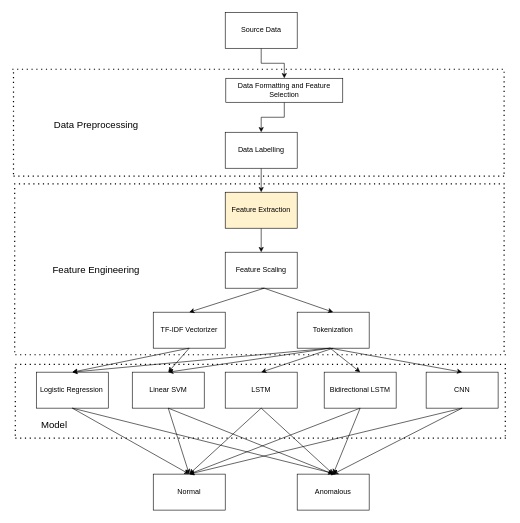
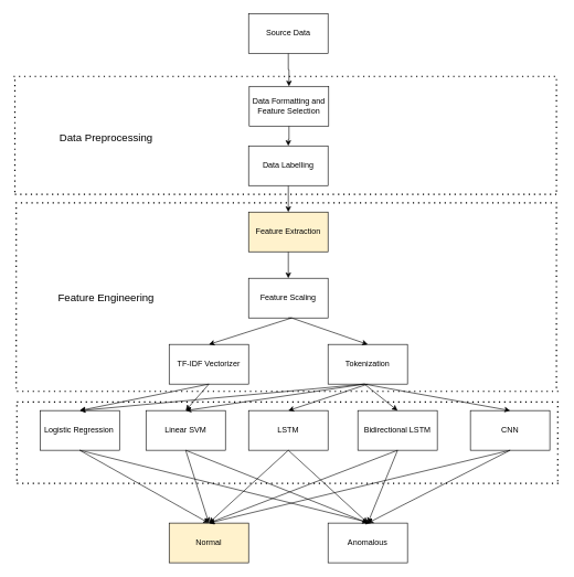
- <mxCell id="5" value="Data Formatting and Feature Selection" style="rounded=0;whiteSpace=wrap;html=1;" parent="1" vertex="1"><mxGeometry x="376" y="130" width="195" height="40" as="geometry" /></mxCell>
+ <mxCell id="5" value="Data Formatting and Feature Selection" style="rounded=0;whiteSpace=wrap;html=1;" parent="1" vertex="1"><mxGeometry x="376" y="130" width="120" height="60" as="geometry" /></mxCell>
- <mxCell id="53" value="&lt;font style=&quot;font-size: 16px;&quot;&gt;Model&lt;/font&gt;" style="text;html=1;align=center;verticalAlign=middle;whiteSpace=wrap;rounded=0;" vertex="1" parent="1"><mxGeometry x="50" y="692" width="80" height="30" as="geometry" /></mxCell>
- <mxCell id="27" value="Normal" style="rounded=0;whiteSpace=wrap;html=1;" parent="1" vertex="1"><mxGeometry x="255" y="790" width="120" height="60" as="geometry" /></mxCell>
+ <mxCell id="27" value="Normal" style="rounded=0;whiteSpace=wrap;html=1;fillColor=#fff2cc;" parent="1" vertex="1"><mxGeometry x="255" y="790" width="120" height="60" as="geometry" /></mxCell>
